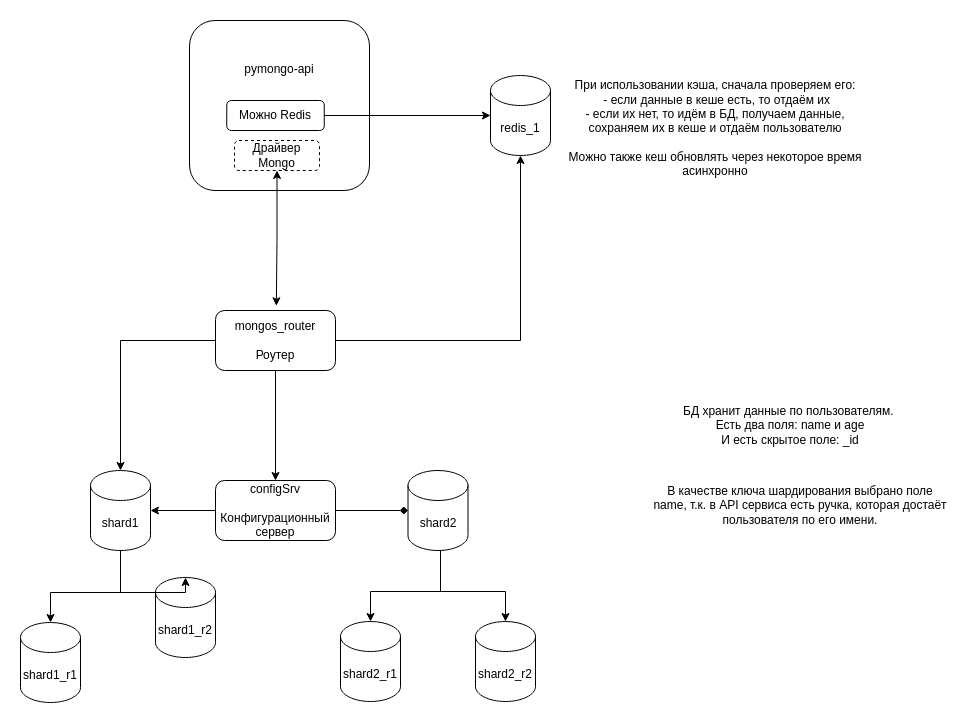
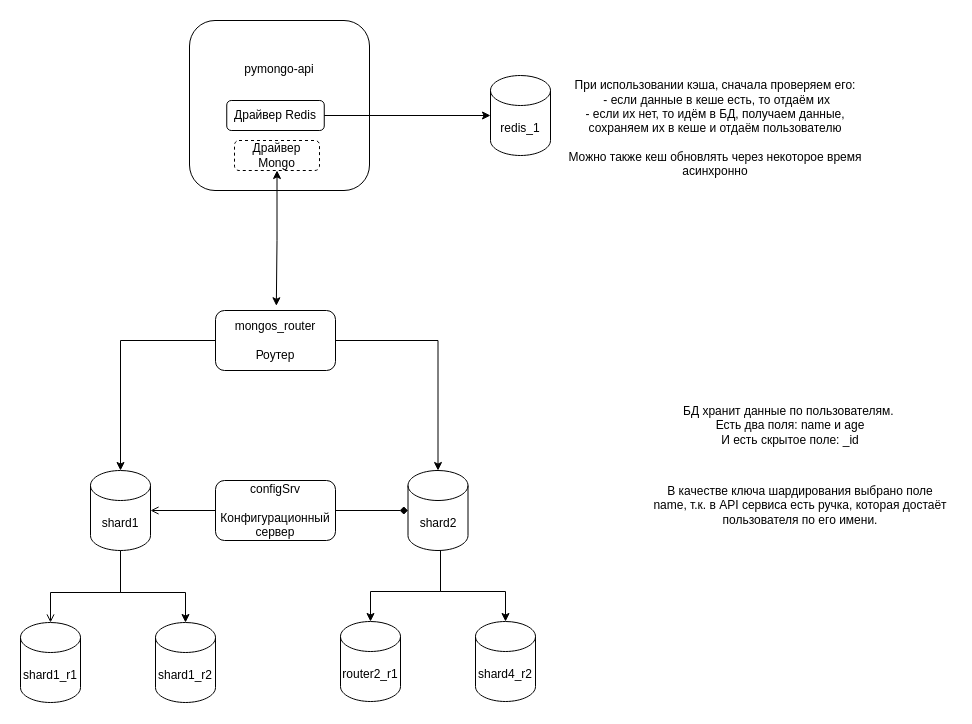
- <mxCell id="25" value="Можно Redis" style="rounded=1;whiteSpace=wrap;html=1;" vertex="1" parent="1"><mxGeometry x="226.25" y="100" width="97.5" height="30" as="geometry" /></mxCell>
+ <mxCell id="25" value="Драйвер Redis" style="rounded=1;whiteSpace=wrap;html=1;" vertex="1" parent="1"><mxGeometry x="226.25" y="100" width="97.5" height="30" as="geometry" /></mxCell>
- <mxCell id="8" style="edgeStyle=orthogonalEdgeStyle;rounded=0;orthogonalLoop=1;jettySize=auto;html=1;startArrow=none;startFill=0;" parent="1" source="5" target="26" edge="1"><mxGeometry relative="1" as="geometry" /></mxCell>
+ <mxCell id="8" style="edgeStyle=orthogonalEdgeStyle;rounded=0;orthogonalLoop=1;jettySize=auto;html=1;entryX=0.5;entryY=0;entryDx=0;entryDy=0;entryPerimeter=0;startArrow=none;startFill=0;" parent="1" source="5" target="6" edge="1"><mxGeometry relative="1" as="geometry" /></mxCell>
- <mxCell id="4" style="edgeStyle=orthogonalEdgeStyle;rounded=0;orthogonalLoop=1;jettySize=auto;html=1;entryX=0.5;entryY=0;entryDx=0;entryDy=0;exitX=0.5;exitY=1;exitDx=0;exitDy=0;startArrow=none;startFill=0;" parent="1" source="5" target="3" edge="1"><mxGeometry relative="1" as="geometry" /></mxCell>
- <mxCell id="24" style="edgeStyle=orthogonalEdgeStyle;rounded=0;orthogonalLoop=1;jettySize=auto;html=1;entryX=1;entryY=0.5;entryDx=0;entryDy=0;entryPerimeter=0;" parent="1" source="3" target="2" edge="1"><mxGeometry relative="1" as="geometry" /></mxCell>
+ <mxCell id="24" style="edgeStyle=orthogonalEdgeStyle;rounded=0;orthogonalLoop=1;jettySize=auto;html=1;entryX=1;entryY=0.5;entryDx=0;entryDy=0;entryPerimeter=0;endArrow=open;" parent="1" source="3" target="2" edge="1"><mxGeometry relative="1" as="geometry" /></mxCell>
- <mxCell id="17" style="edgeStyle=orthogonalEdgeStyle;rounded=0;orthogonalLoop=1;jettySize=auto;html=1;entryX=0.5;entryY=0;entryDx=0;entryDy=0;entryPerimeter=0;exitX=0.5;exitY=1;exitDx=0;exitDy=0;exitPerimeter=0;" parent="1" source="2" target="15" edge="1"><mxGeometry relative="1" as="geometry"><Array as="points"><mxPoint x="120" y="592" /><mxPoint x="50" y="592" /></Array></mxGeometry></mxCell>
+ <mxCell id="17" style="edgeStyle=orthogonalEdgeStyle;rounded=0;orthogonalLoop=1;jettySize=auto;html=1;entryX=0.5;entryY=0;entryDx=0;entryDy=0;entryPerimeter=0;exitX=0.5;exitY=1;exitDx=0;exitDy=0;exitPerimeter=0;endArrow=open;" parent="1" source="2" target="15" edge="1"><mxGeometry relative="1" as="geometry"><Array as="points"><mxPoint x="120" y="592" /><mxPoint x="50" y="592" /></Array></mxGeometry></mxCell>
- <mxCell id="16" value="shard1_r2" style="shape=cylinder3;whiteSpace=wrap;html=1;boundedLbl=1;backgroundOutline=1;size=15;" parent="1" vertex="1"><mxGeometry x="155" y="577" width="60" height="80" as="geometry" /></mxCell>
+ <mxCell id="16" value="shard1_r2" style="shape=cylinder3;whiteSpace=wrap;html=1;boundedLbl=1;backgroundOutline=1;size=15;" parent="1" vertex="1"><mxGeometry x="155" y="622" width="60" height="80" as="geometry" /></mxCell>
- <mxCell id="19" value="shard2_r1" style="shape=cylinder3;whiteSpace=wrap;html=1;boundedLbl=1;backgroundOutline=1;size=15;" parent="1" vertex="1"><mxGeometry x="340" y="621" width="60" height="80" as="geometry" /></mxCell>
+ <mxCell id="19" value="router2_r1" style="shape=cylinder3;whiteSpace=wrap;html=1;boundedLbl=1;backgroundOutline=1;size=15;" parent="1" vertex="1"><mxGeometry x="340" y="621" width="60" height="80" as="geometry" /></mxCell>
- <mxCell id="20" value="shard2_r2" style="shape=cylinder3;whiteSpace=wrap;html=1;boundedLbl=1;backgroundOutline=1;size=15;" parent="1" vertex="1"><mxGeometry x="475" y="621" width="60" height="80" as="geometry" /></mxCell>
+ <mxCell id="20" value="shard4_r2" style="shape=cylinder3;whiteSpace=wrap;html=1;boundedLbl=1;backgroundOutline=1;size=15;" parent="1" vertex="1"><mxGeometry x="475" y="621" width="60" height="80" as="geometry" /></mxCell>
